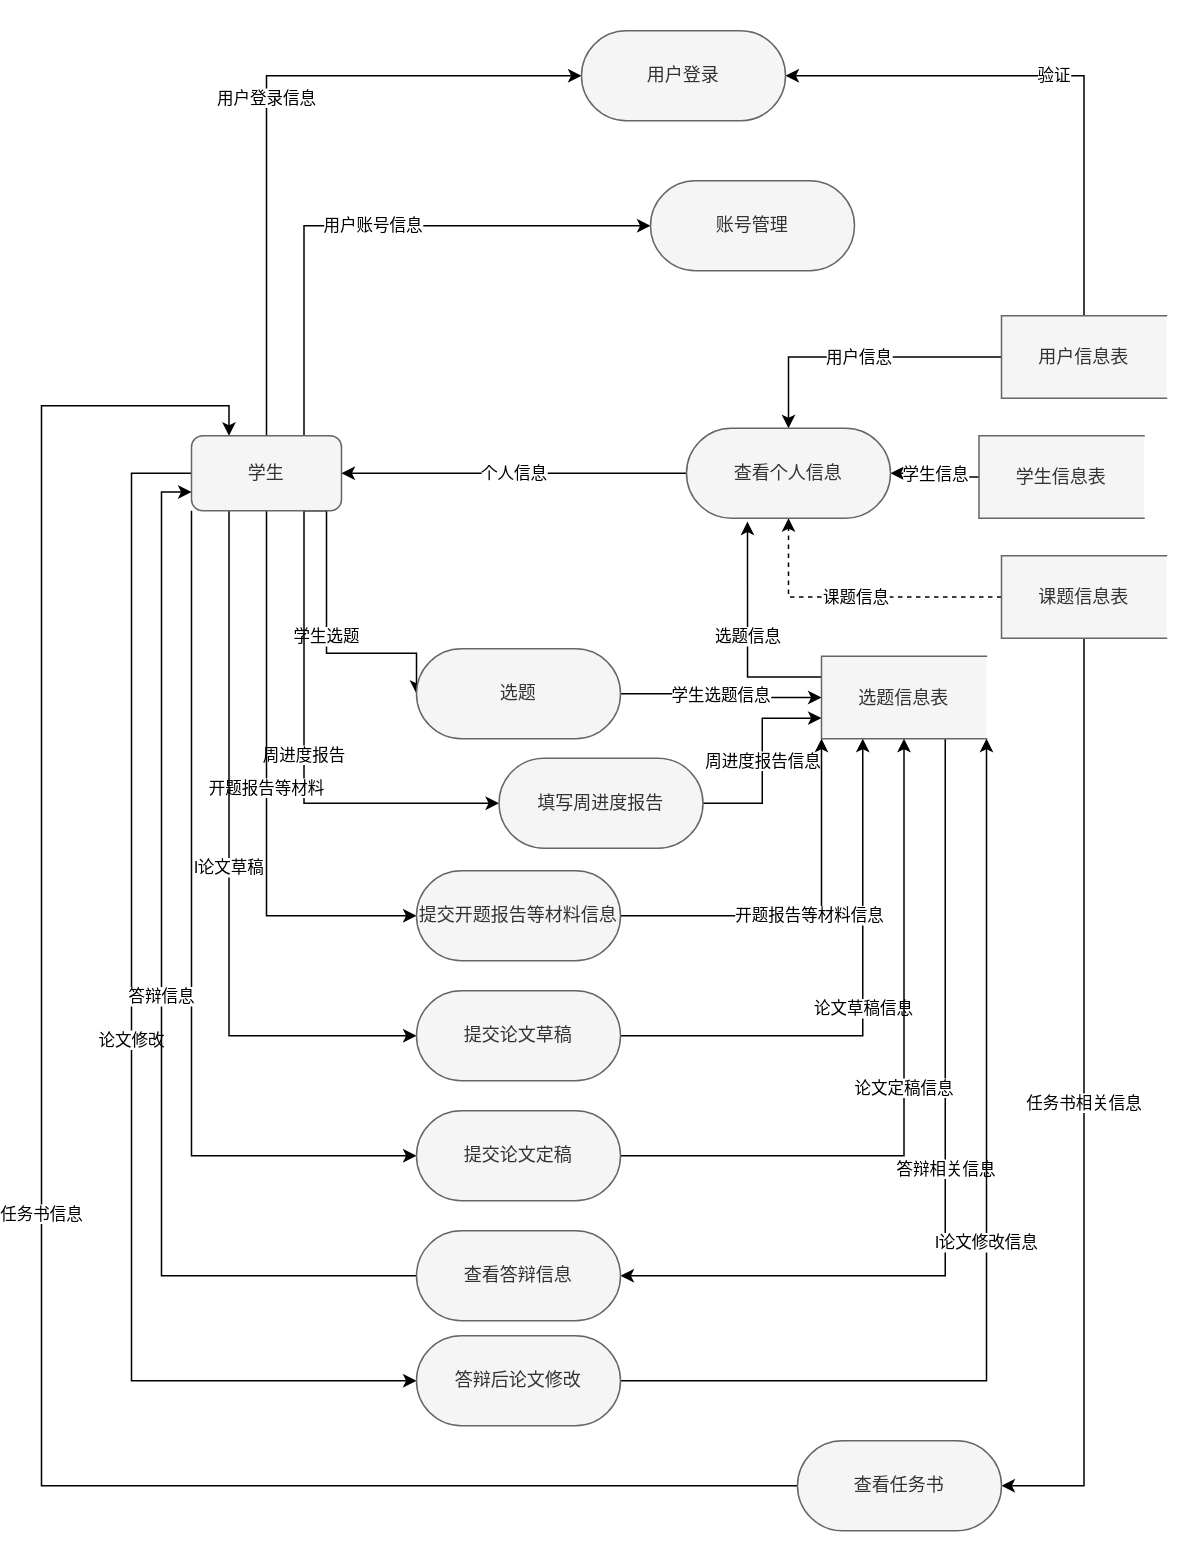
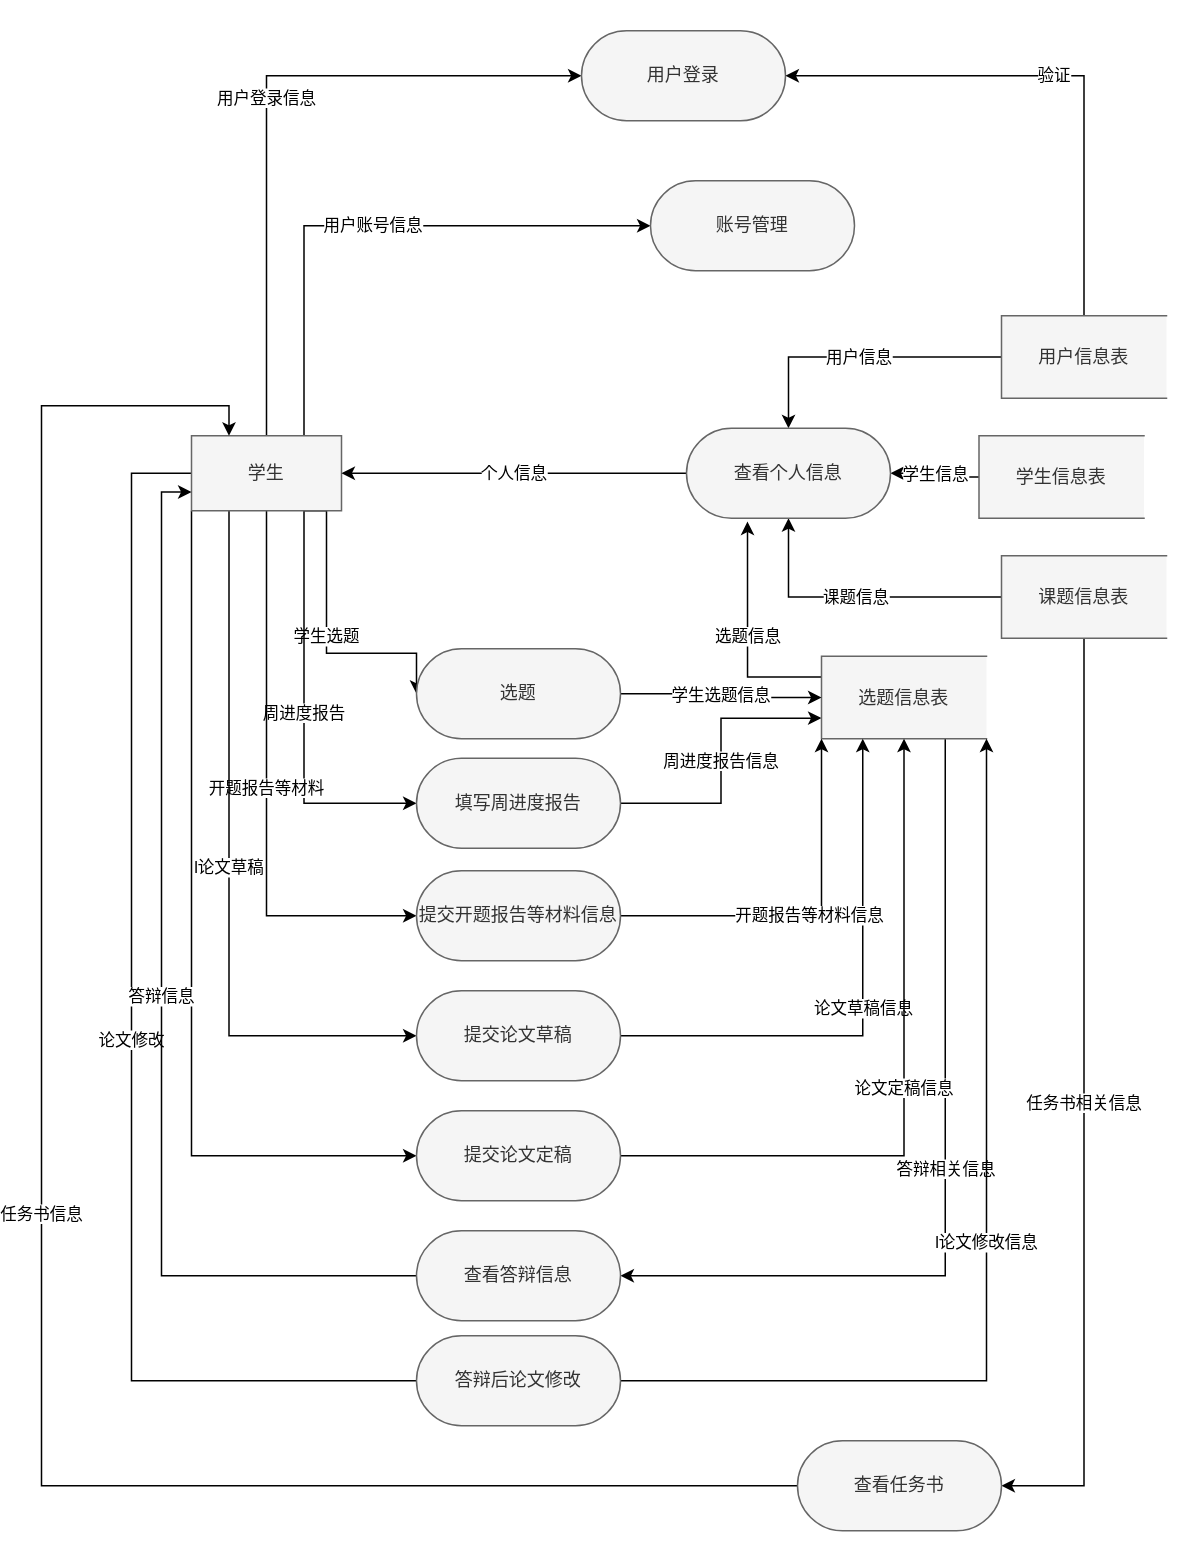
- <mxCell id="10" value="学生" style="html=1;dashed=0;whiteSpace=wrap;fillColor=#f5f5f5;fontColor=#333333;strokeColor=#666666;rounded=1;" vertex="1" parent="1"><mxGeometry x="120" y="290" width="100" height="50" as="geometry" /></mxCell>
+ <mxCell id="10" value="学生" style="html=1;dashed=0;whiteSpace=wrap;fillColor=#f5f5f5;fontColor=#333333;strokeColor=#666666;" vertex="1" parent="1"><mxGeometry x="120" y="290" width="100" height="50" as="geometry" /></mxCell>
- <mxCell id="17" value="课题信息" style="edgeStyle=orthogonalEdgeStyle;rounded=0;orthogonalLoop=1;jettySize=auto;html=1;exitX=0;exitY=0.5;exitDx=0;exitDy=0;entryX=0.5;entryY=0.5;entryDx=0;entryDy=30;entryPerimeter=0;dashed=1;" edge="1" parent="1" source="19" target="21"><mxGeometry relative="1" as="geometry"><mxPoint x="470" y="350" as="targetPoint" /></mxGeometry></mxCell>
+ <mxCell id="17" value="课题信息" style="edgeStyle=orthogonalEdgeStyle;rounded=0;orthogonalLoop=1;jettySize=auto;html=1;exitX=0;exitY=0.5;exitDx=0;exitDy=0;entryX=0.5;entryY=0.5;entryDx=0;entryDy=30;entryPerimeter=0;" edge="1" parent="1" source="19" target="21"><mxGeometry relative="1" as="geometry"><mxPoint x="470" y="350" as="targetPoint" /></mxGeometry></mxCell>
- <mxCell id="26" value="填写周进度报告" style="html=1;dashed=0;whiteSpace=wrap;shape=mxgraph.dfd.start;fillColor=#f5f5f5;fontColor=#333333;strokeColor=#666666;" vertex="1" parent="1"><mxGeometry x="325" y="505" width="136" height="60" as="geometry" /></mxCell>
+ <mxCell id="26" value="填写周进度报告" style="html=1;dashed=0;whiteSpace=wrap;shape=mxgraph.dfd.start;fillColor=#f5f5f5;fontColor=#333333;strokeColor=#666666;" vertex="1" parent="1"><mxGeometry x="270" y="505" width="136" height="60" as="geometry" /></mxCell>
- <mxCell id="9" value="论文修改" style="edgeStyle=orthogonalEdgeStyle;rounded=0;orthogonalLoop=1;jettySize=auto;html=1;exitX=0;exitY=0.5;exitDx=0;exitDy=0;entryX=0;entryY=0.5;entryDx=0;entryDy=0;entryPerimeter=0;" edge="1" parent="1" source="10" target="39"><mxGeometry relative="1" as="geometry"><Array as="points"><mxPoint y="315" x="80" /><mxPoint y="920" x="80" /></Array></mxGeometry></mxCell>
+ <mxCell id="9" value="论文修改" style="edgeStyle=orthogonalEdgeStyle;rounded=0;orthogonalLoop=1;jettySize=auto;html=1;exitX=0;exitY=0.5;exitDx=0;exitDy=0;entryX=0;entryY=0.5;entryDx=0;entryDy=0;entryPerimeter=0;endArrow=none;" edge="1" parent="1" source="10" target="39"><mxGeometry relative="1" as="geometry"><Array as="points"><mxPoint y="315" x="80" /><mxPoint y="920" x="80" /></Array></mxGeometry></mxCell>
